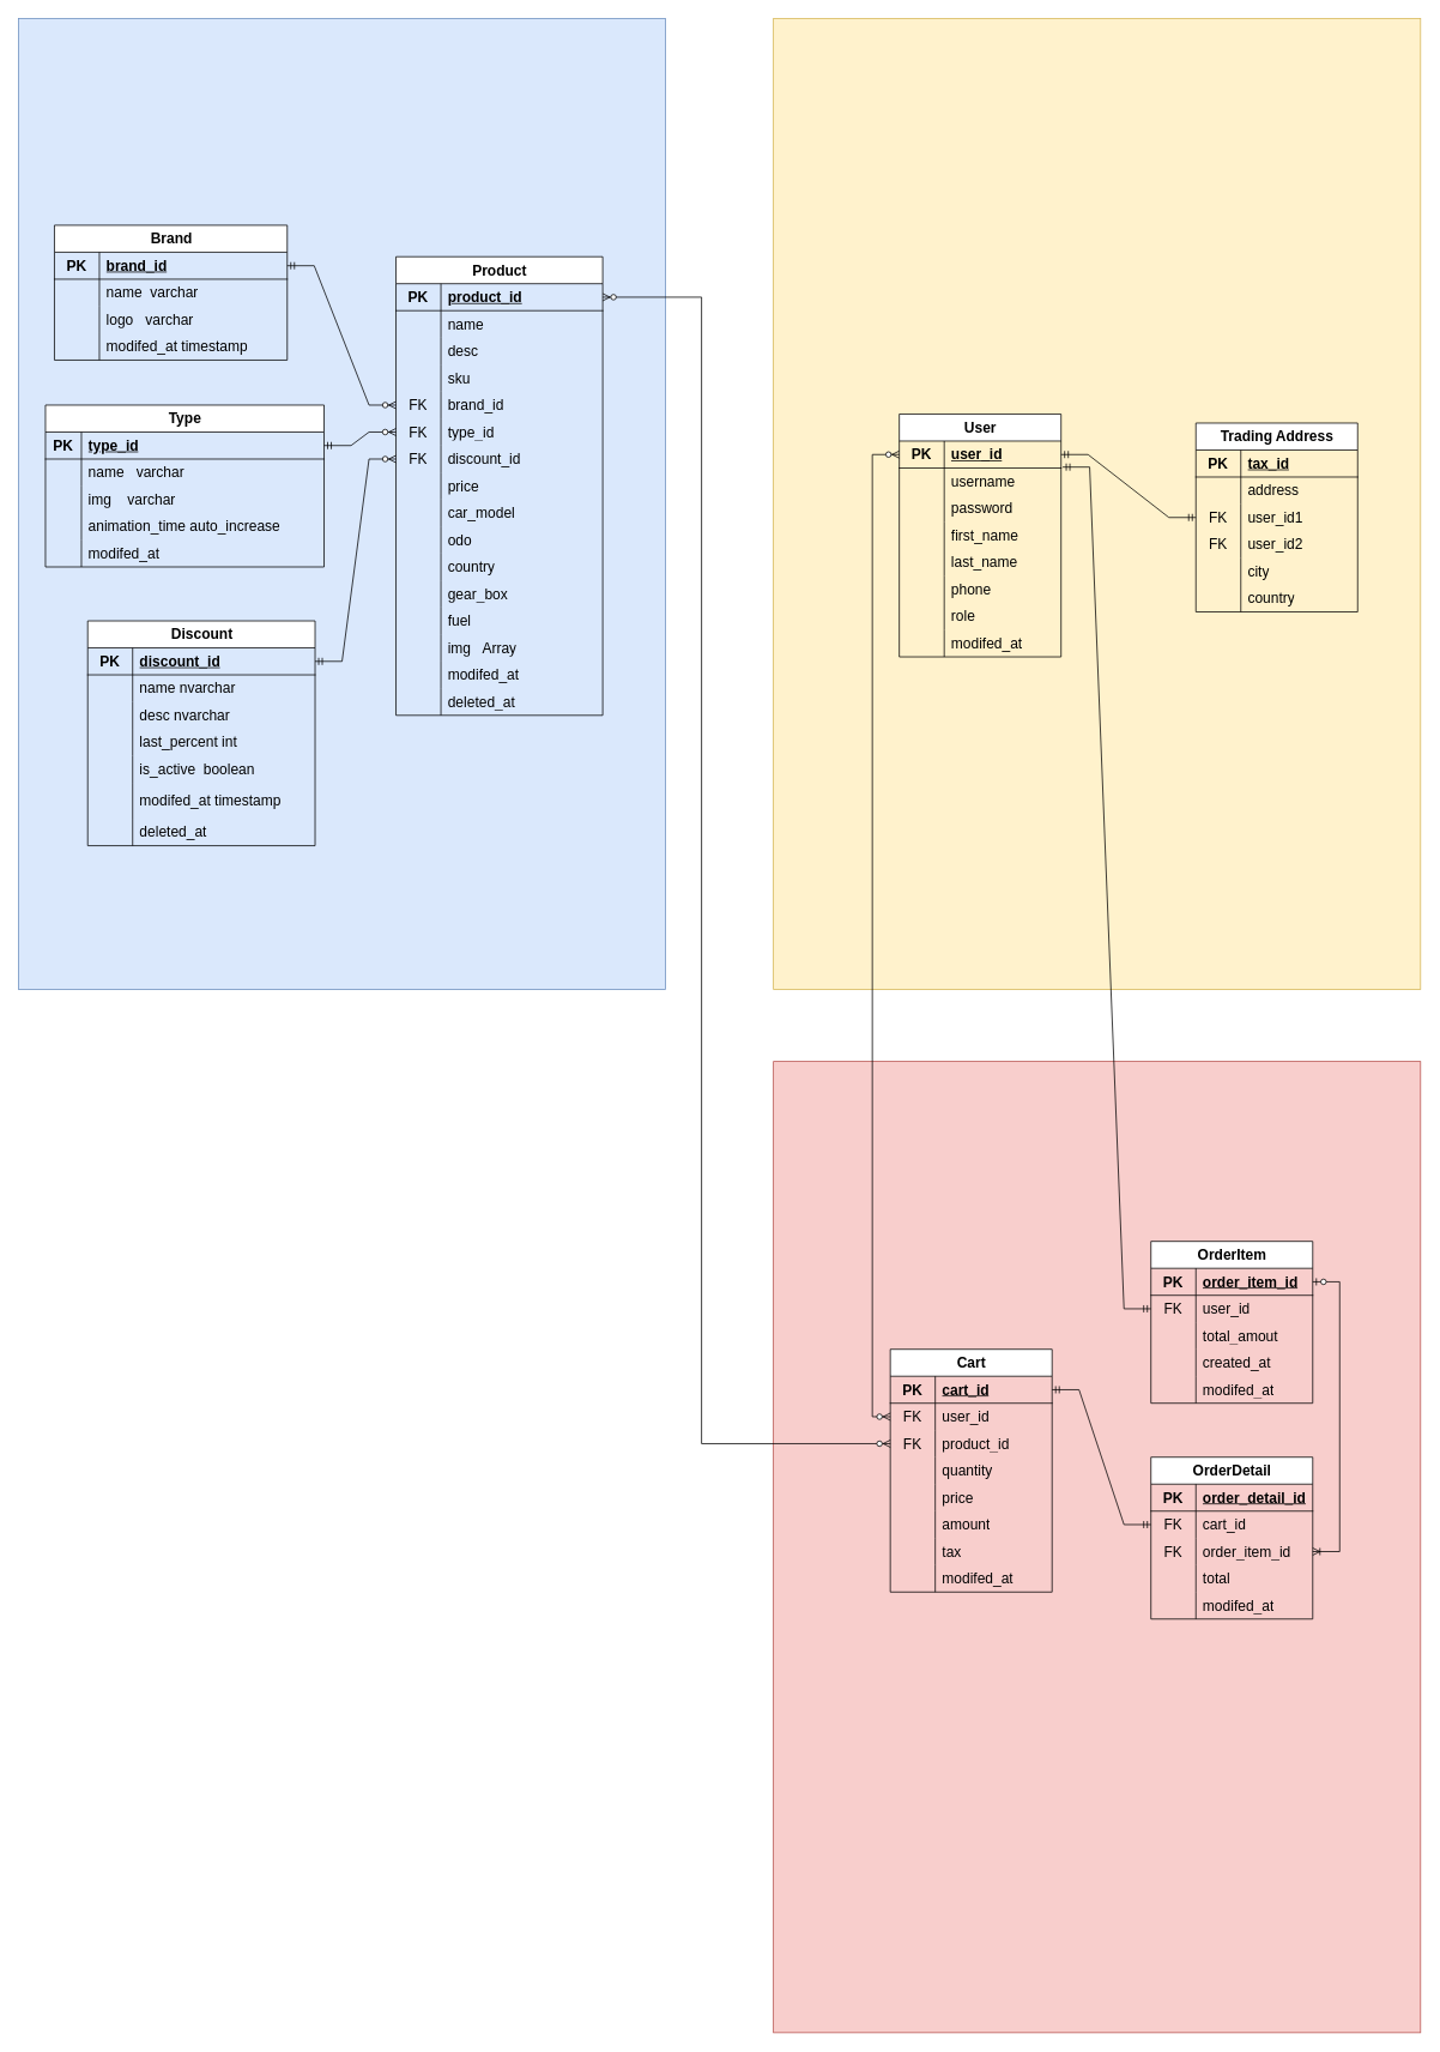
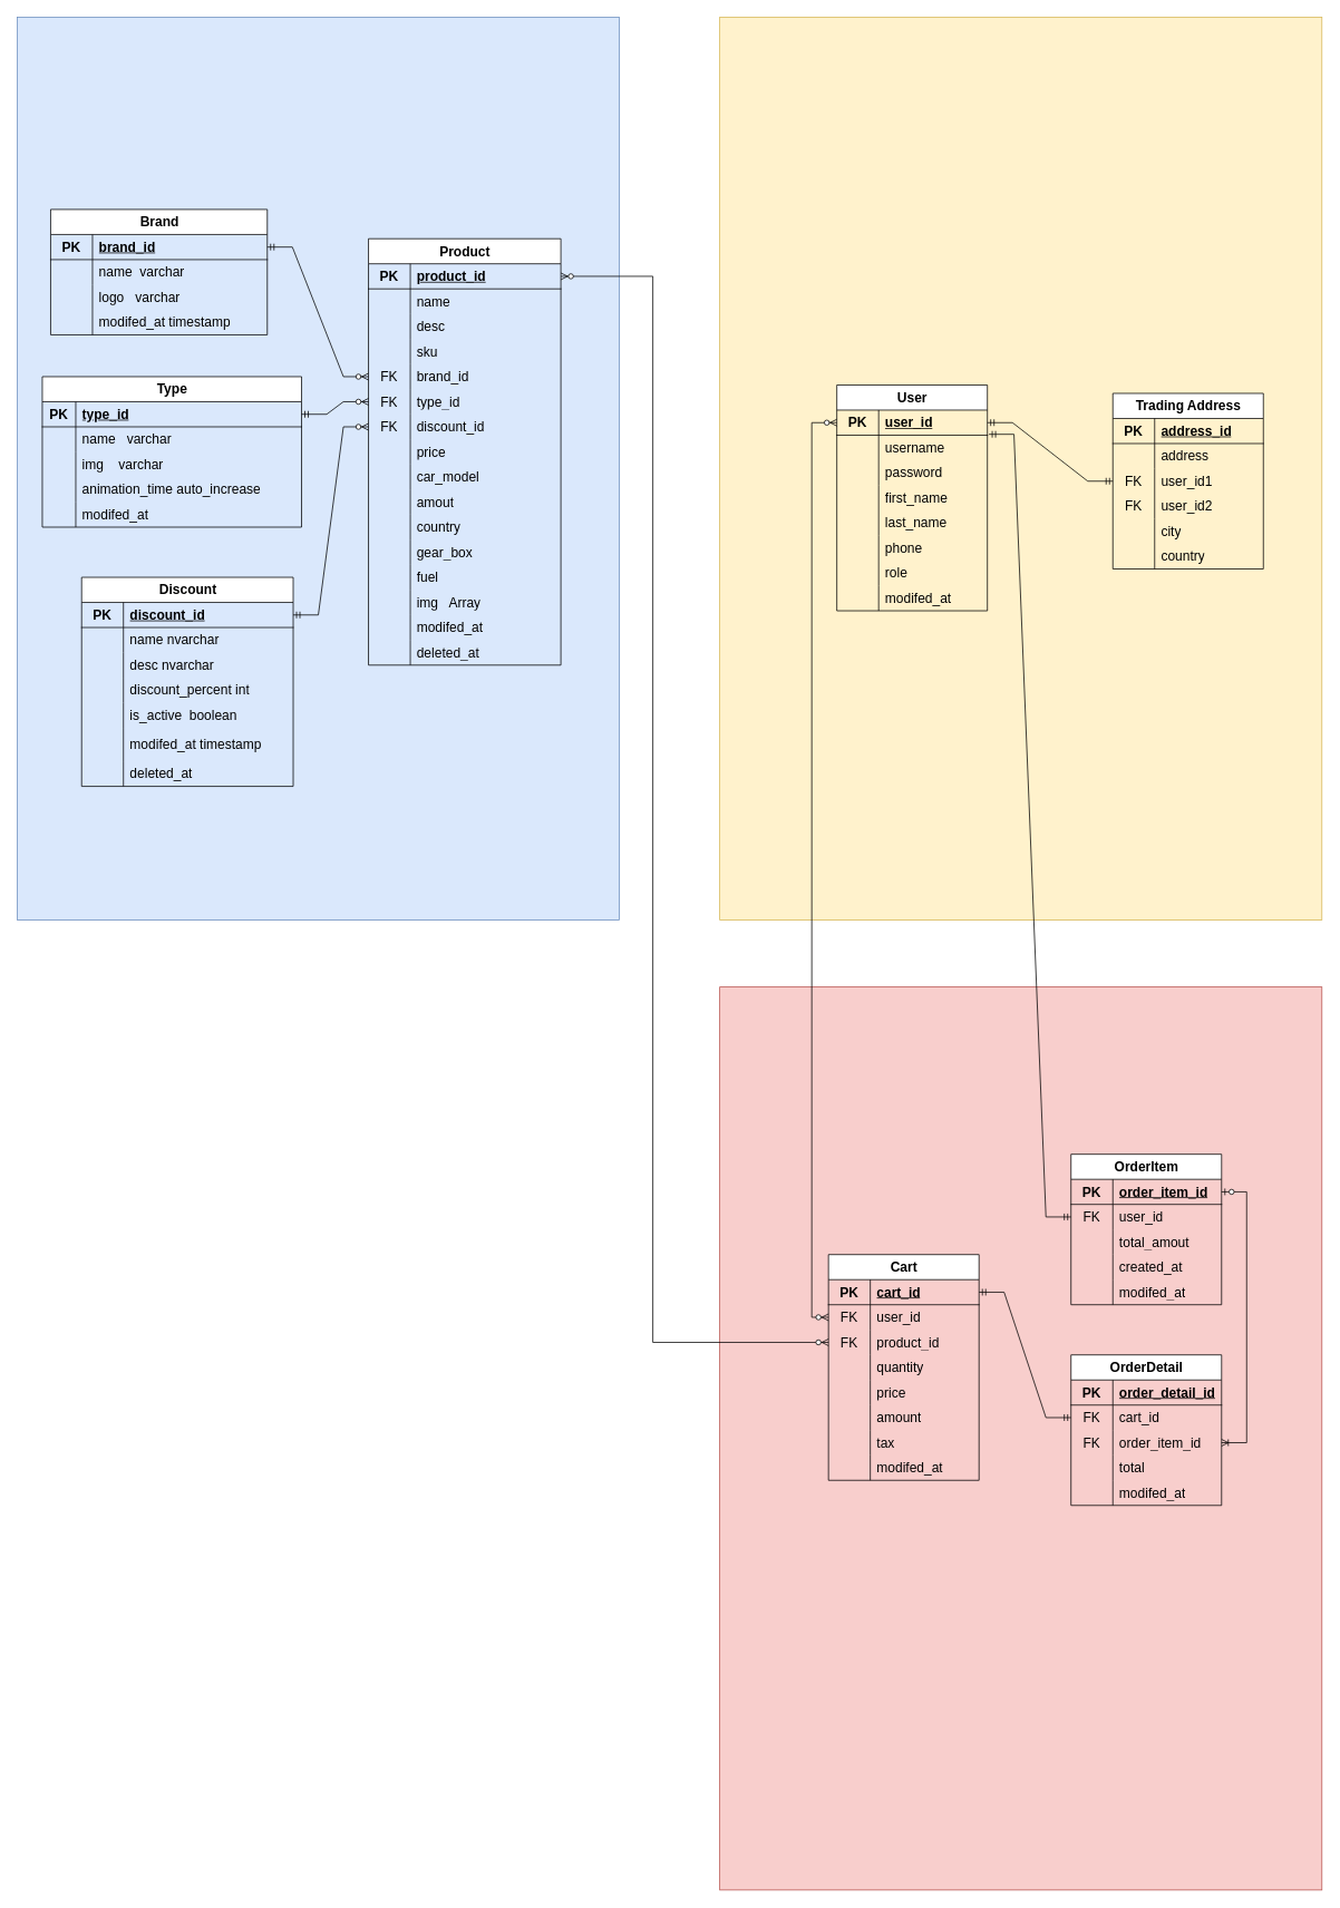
- <mxCell id="33" value="tax_id" style="shape=partialRectangle;connectable=0;fillColor=none;top=0;left=0;bottom=0;right=0;align=left;spacingLeft=6;fontStyle=5;overflow=hidden;whiteSpace=wrap;html=1;fontSize=16;" vertex="1" parent="31"><mxGeometry x="50" width="130" height="30" as="geometry"><mxRectangle width="130" height="30" as="alternateBounds" /></mxGeometry></mxCell>
+ <mxCell id="33" value="address_id" style="shape=partialRectangle;connectable=0;fillColor=none;top=0;left=0;bottom=0;right=0;align=left;spacingLeft=6;fontStyle=5;overflow=hidden;whiteSpace=wrap;html=1;fontSize=16;" vertex="1" parent="31"><mxGeometry x="50" width="130" height="30" as="geometry"><mxRectangle width="130" height="30" as="alternateBounds" /></mxGeometry></mxCell>
- <mxCell id="126" value="odo" style="shape=partialRectangle;connectable=0;fillColor=none;top=0;left=0;bottom=0;right=0;align=left;spacingLeft=6;overflow=hidden;whiteSpace=wrap;html=1;fontSize=16;" vertex="1" parent="124"><mxGeometry x="50" width="180" height="30" as="geometry"><mxRectangle width="180" height="30" as="alternateBounds" /></mxGeometry></mxCell>
+ <mxCell id="126" value="amout" style="shape=partialRectangle;connectable=0;fillColor=none;top=0;left=0;bottom=0;right=0;align=left;spacingLeft=6;overflow=hidden;whiteSpace=wrap;html=1;fontSize=16;" vertex="1" parent="124"><mxGeometry x="50" width="180" height="30" as="geometry"><mxRectangle width="180" height="30" as="alternateBounds" /></mxGeometry></mxCell>
- <mxCell id="86" value="last_percent&lt;span style=&quot;white-space: pre;&quot;&gt; &lt;/span&gt;int" style="shape=partialRectangle;connectable=0;fillColor=none;top=0;left=0;bottom=0;right=0;align=left;spacingLeft=6;overflow=hidden;whiteSpace=wrap;html=1;fontSize=16;" vertex="1" parent="84"><mxGeometry x="50" width="203" height="30" as="geometry"><mxRectangle width="203" height="30" as="alternateBounds" /></mxGeometry></mxCell>
+ <mxCell id="86" value="discount_percent&lt;span style=&quot;white-space: pre;&quot;&gt; &lt;/span&gt;int" style="shape=partialRectangle;connectable=0;fillColor=none;top=0;left=0;bottom=0;right=0;align=left;spacingLeft=6;overflow=hidden;whiteSpace=wrap;html=1;fontSize=16;" vertex="1" parent="84"><mxGeometry x="50" width="203" height="30" as="geometry"><mxRectangle width="203" height="30" as="alternateBounds" /></mxGeometry></mxCell>
